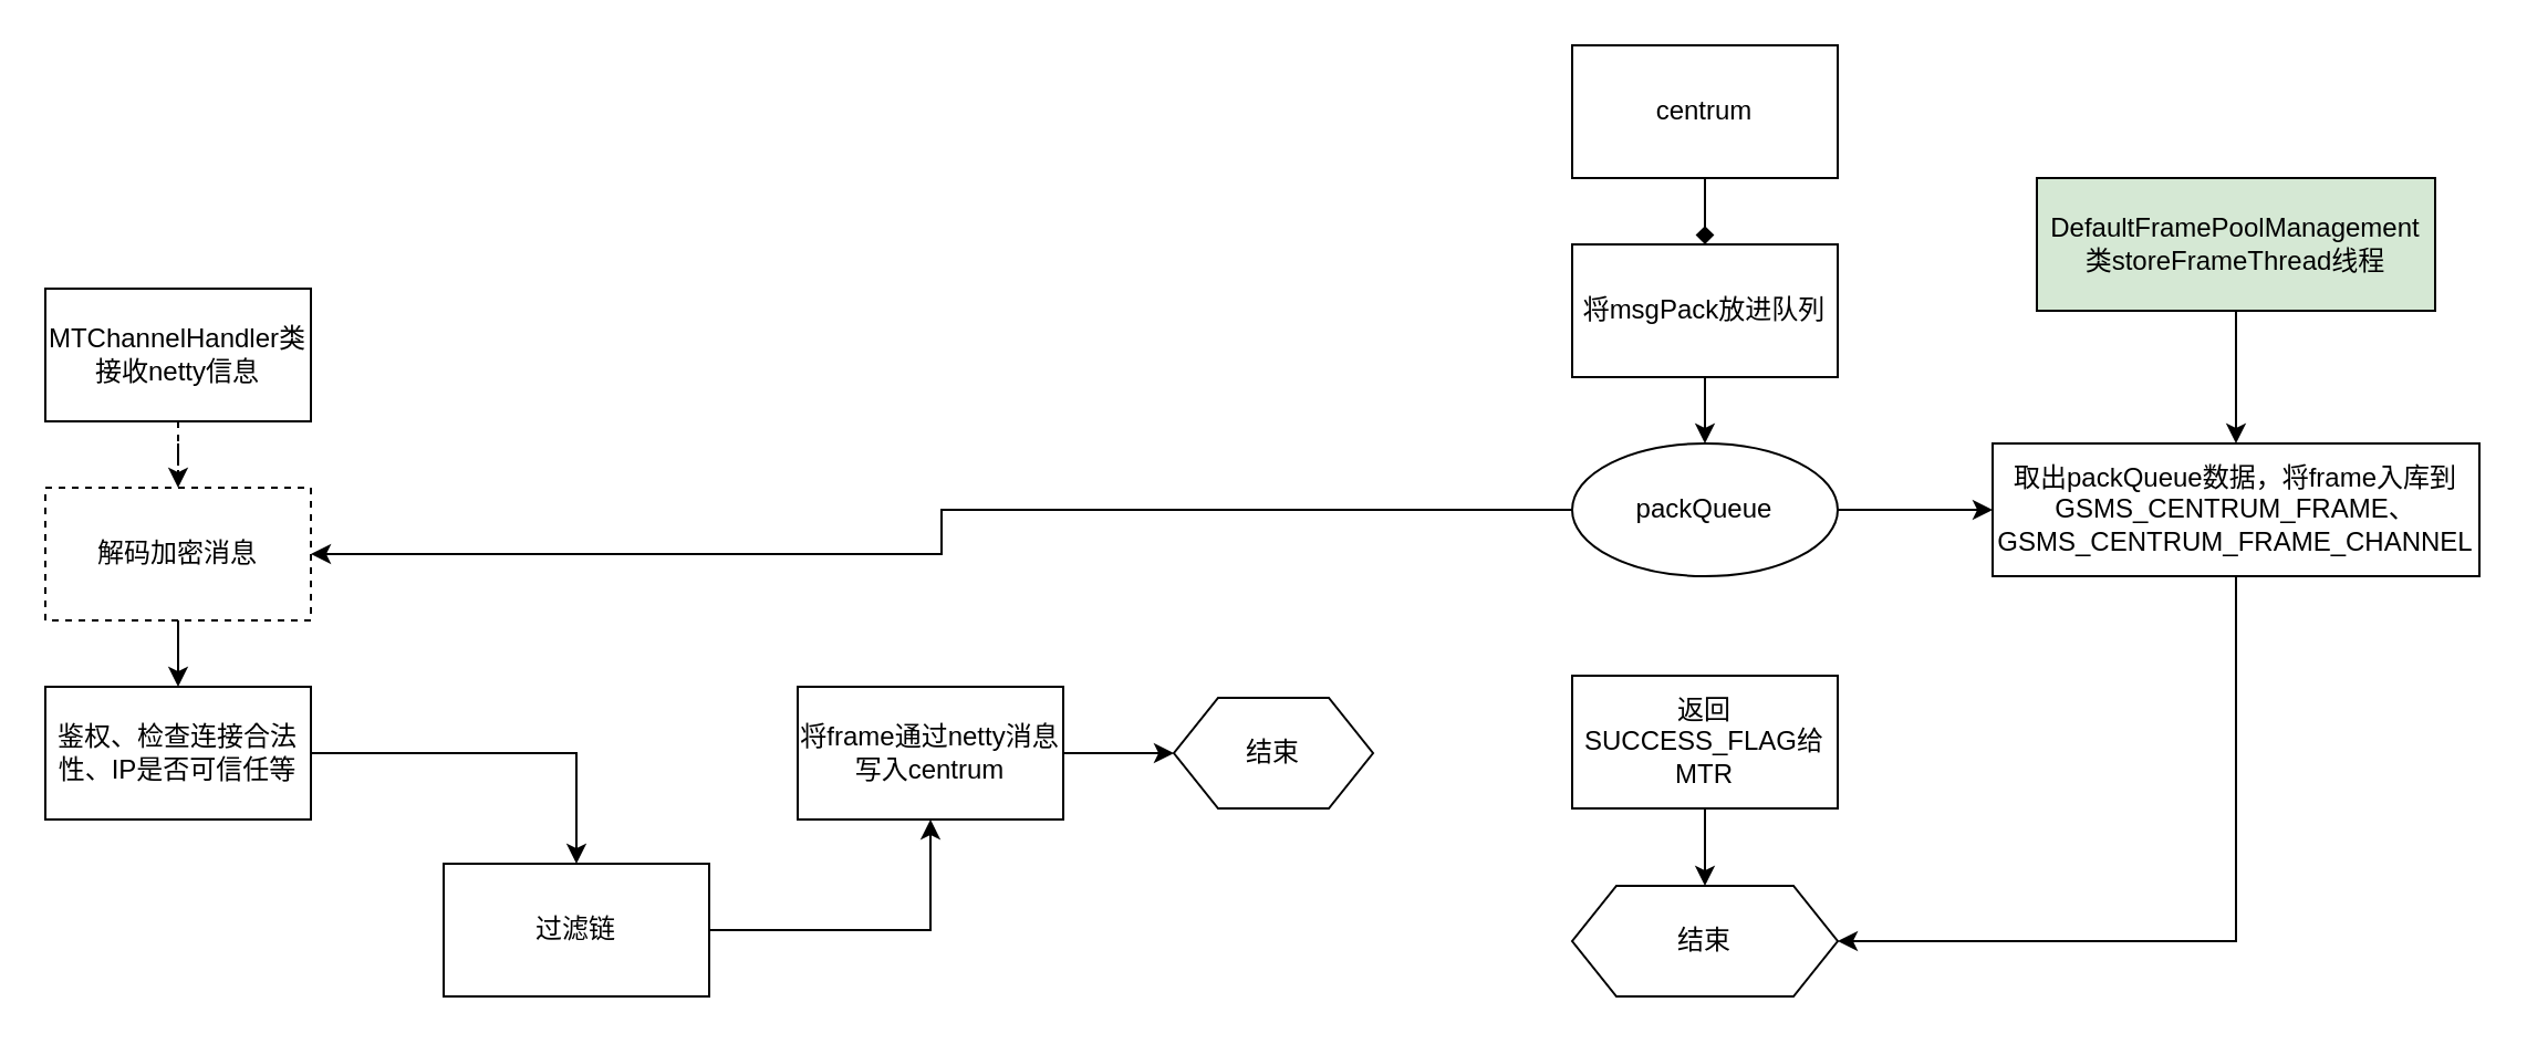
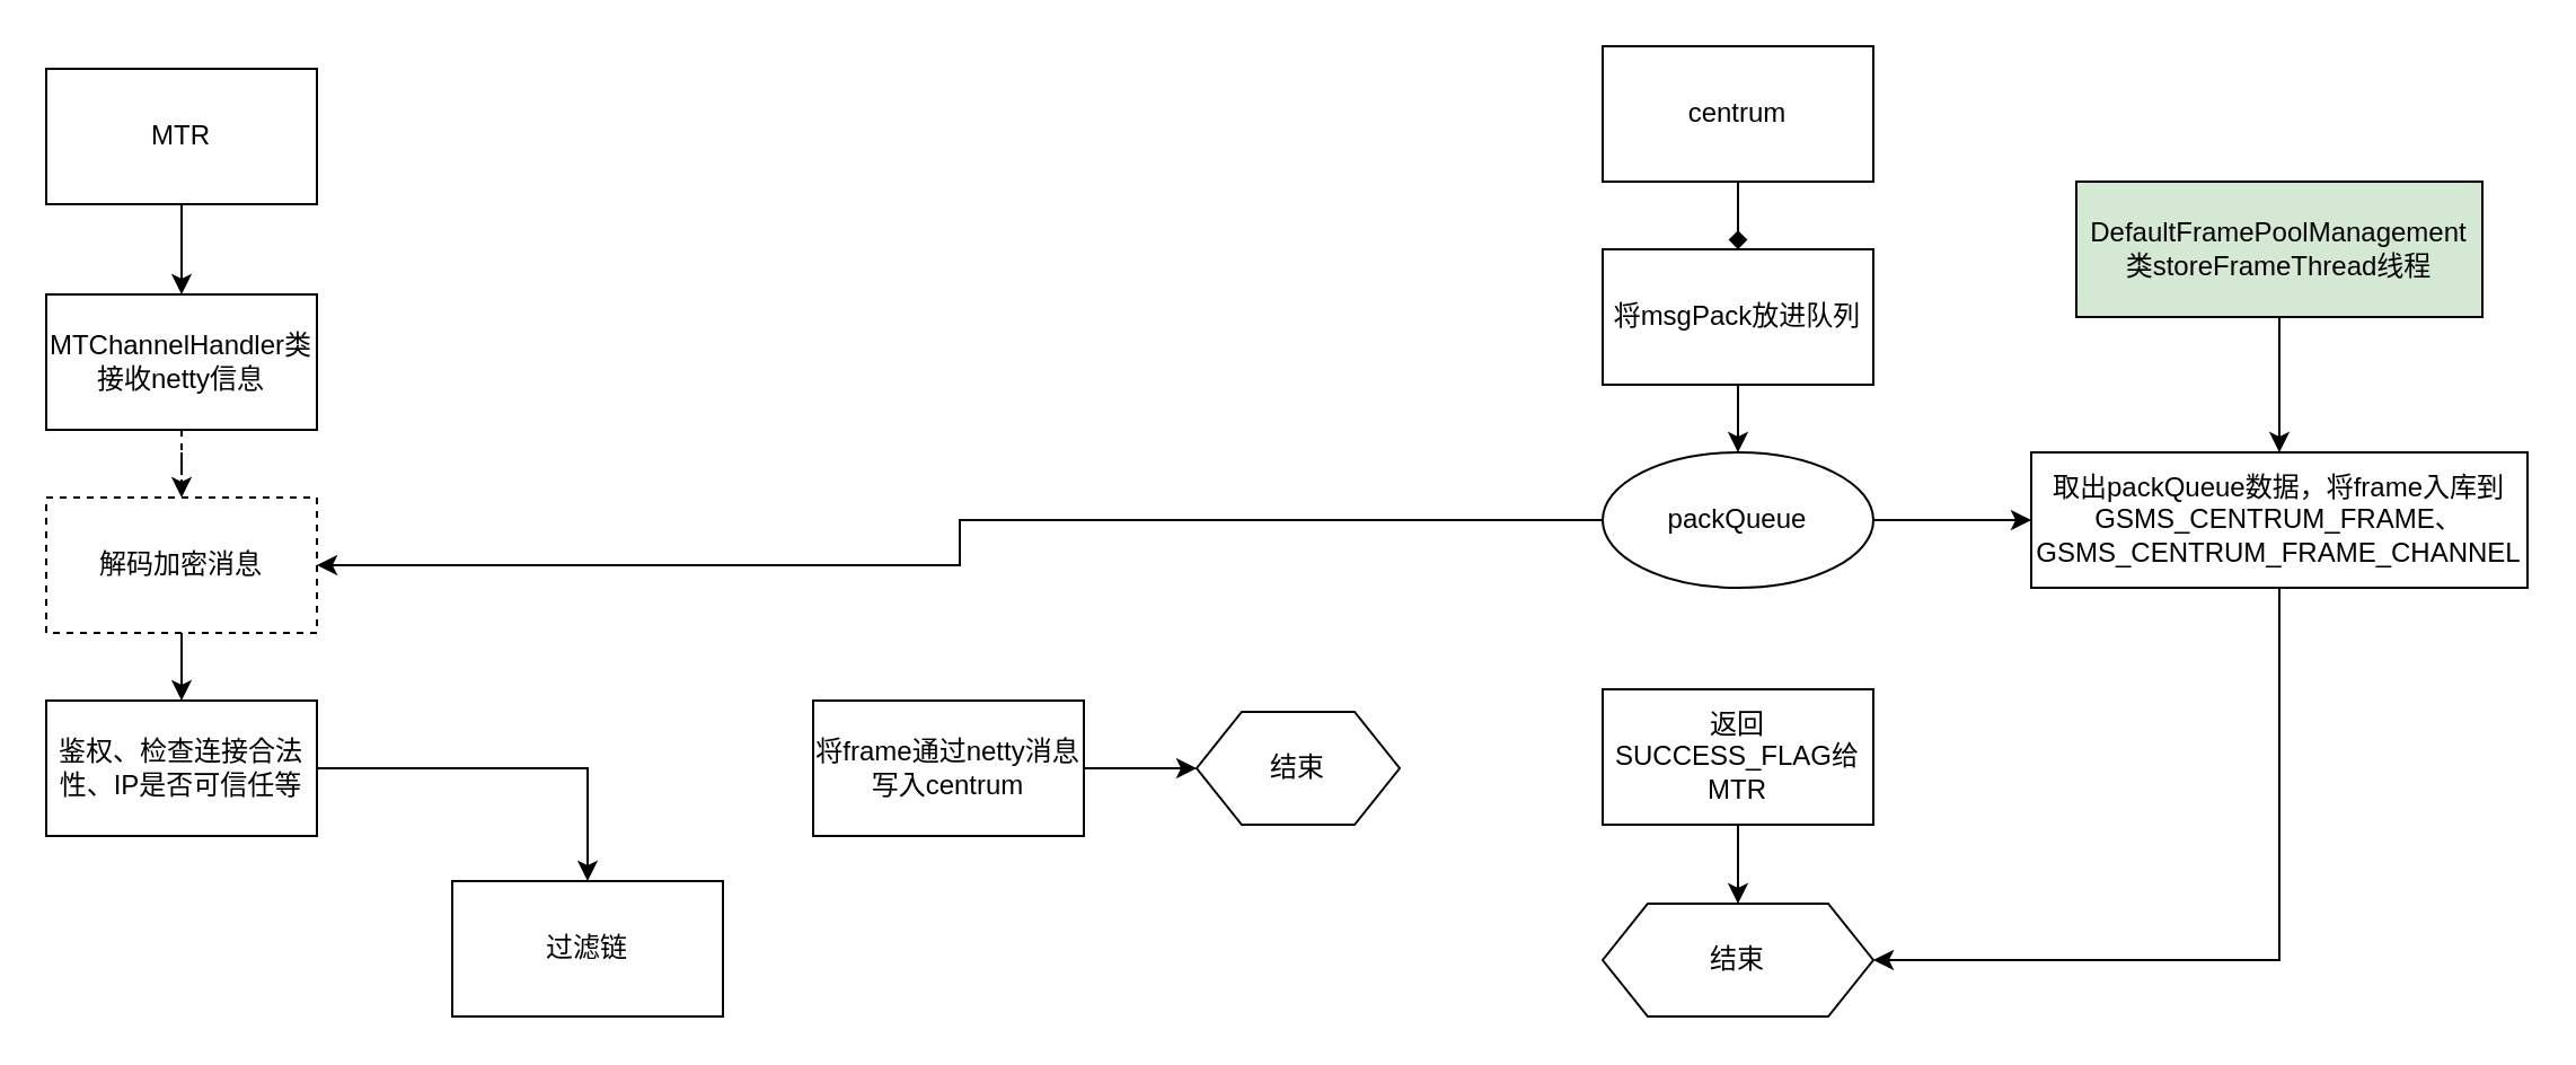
+ <mxCell id="3" value="MTR" style="whiteSpace=wrap;html=1;" vertex="1" parent="1"><mxGeometry x="20" y="30" width="120" height="60" as="geometry" /></mxCell>
+ <mxCell id="2" value="" style="edgeStyle=orthogonalEdgeStyle;rounded=0;orthogonalLoop=1;jettySize=auto;html=1;" edge="1" parent="1" source="3" target="5"><mxGeometry relative="1" as="geometry" /></mxCell>
- <mxCell id="10" value="" style="edgeStyle=orthogonalEdgeStyle;rounded=0;orthogonalLoop=1;jettySize=auto;html=1;" edge="1" parent="1" source="11" target="13"><mxGeometry relative="1" as="geometry" /></mxCell>
